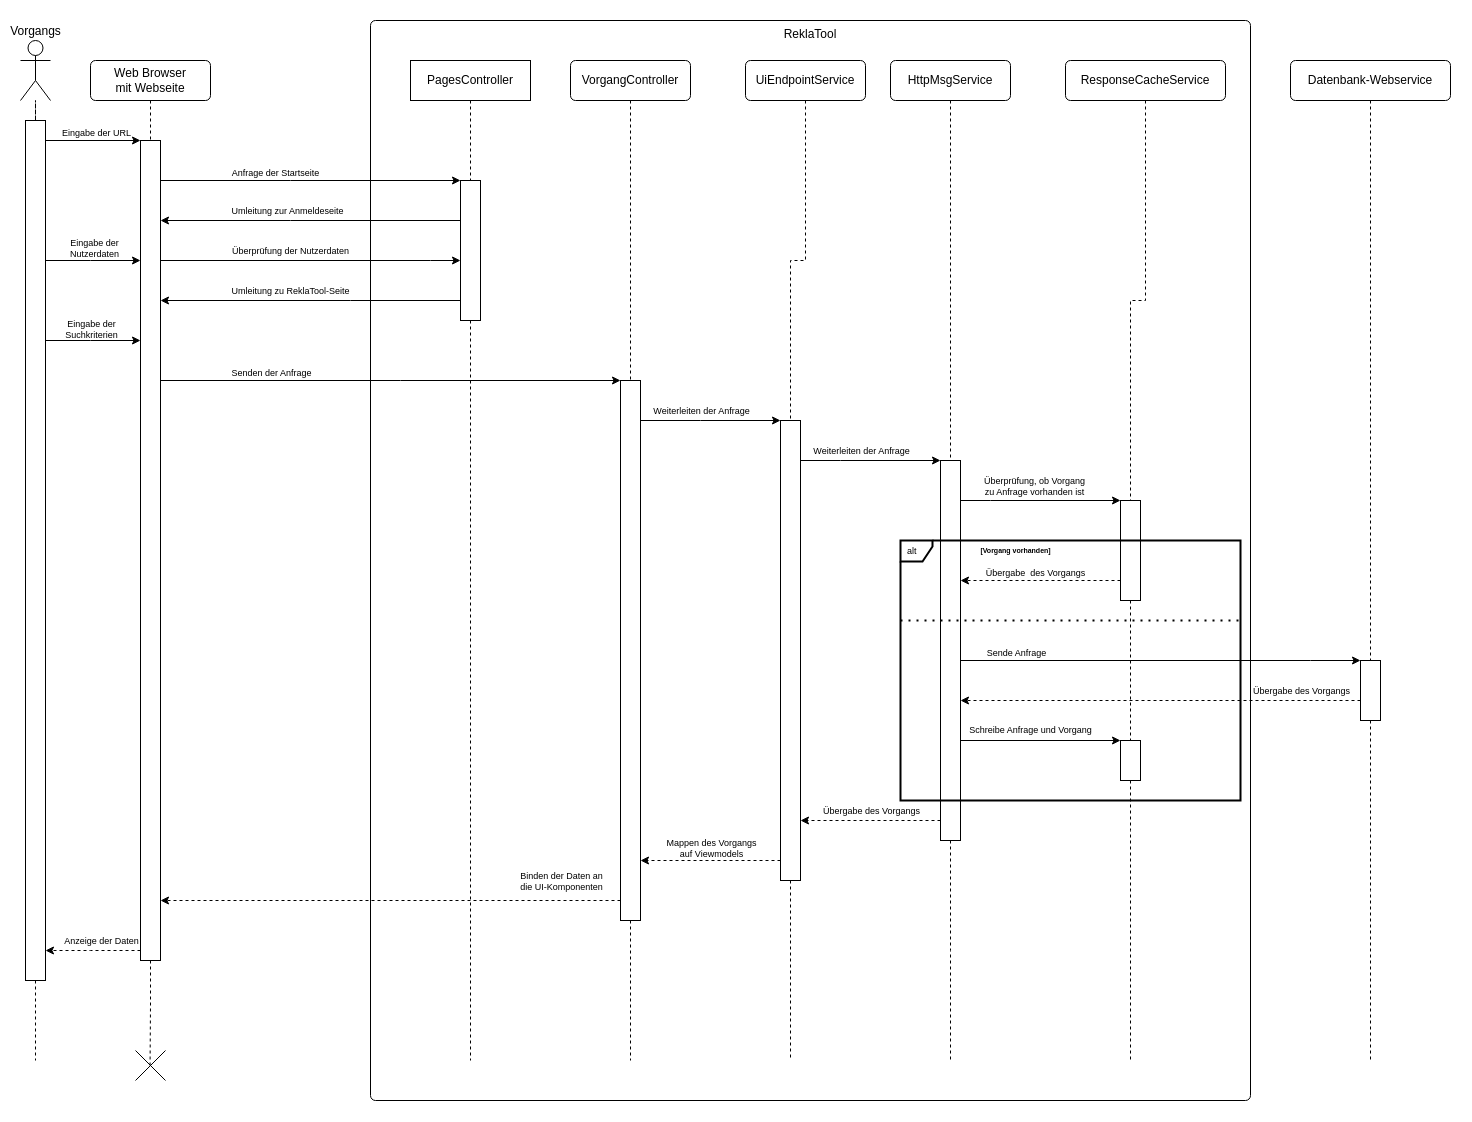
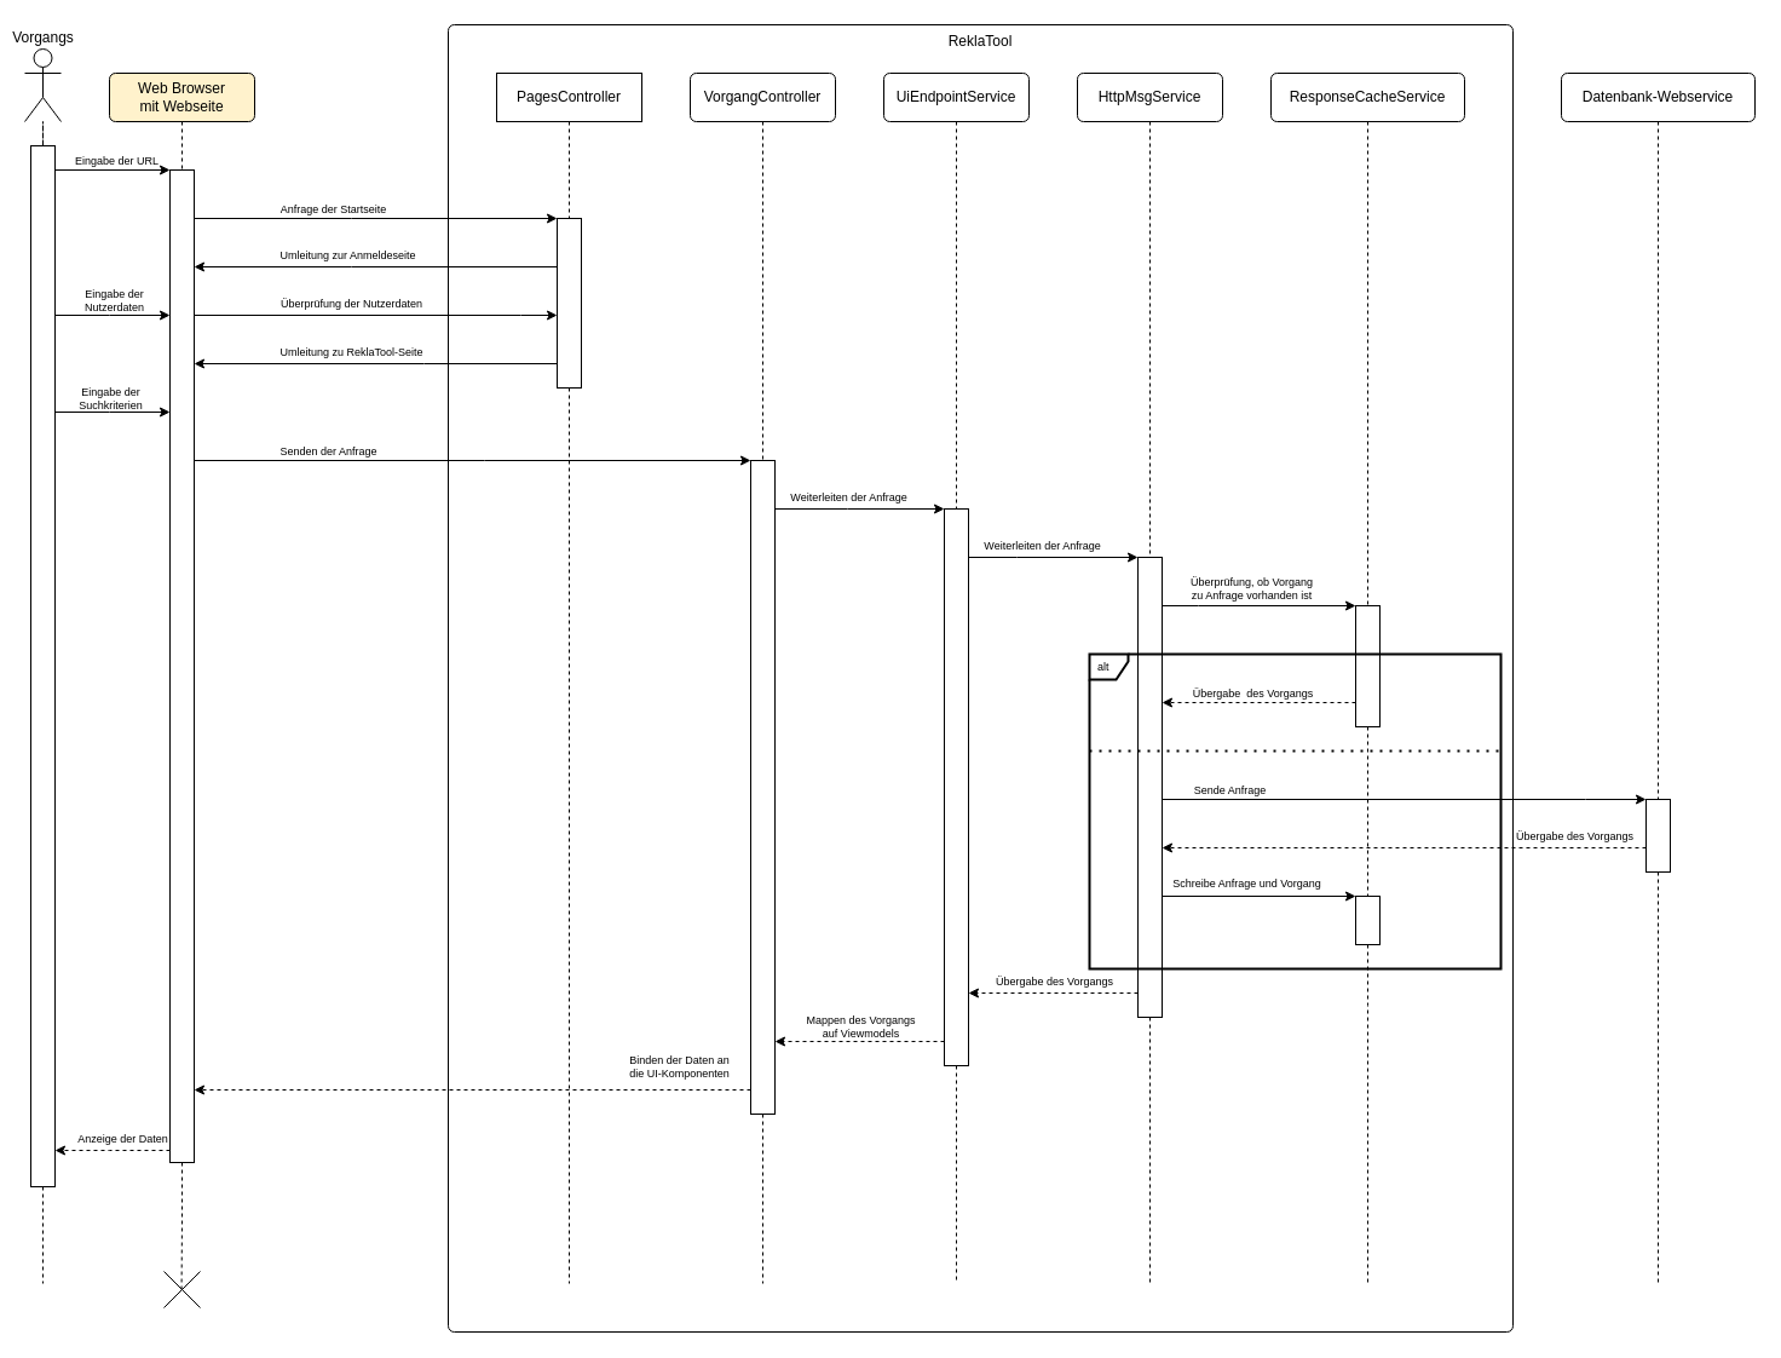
- <mxCell id="4" value="Web Browser&lt;br&gt;mit Webseite" style="rounded=1;whiteSpace=wrap;html=1;absoluteArcSize=1;arcSize=10;imageVerticalAlign=top;" vertex="1" parent="1"><mxGeometry x="90" y="60" width="120" height="40" as="geometry" /></mxCell>
+ <mxCell id="4" value="Web Browser&lt;br&gt;mit Webseite" style="rounded=1;whiteSpace=wrap;html=1;absoluteArcSize=1;arcSize=10;imageVerticalAlign=top;fillColor=#fff2cc;" vertex="1" parent="1"><mxGeometry x="90" y="60" width="120" height="40" as="geometry" /></mxCell>
- <mxCell id="7" value="UiEndpointService" style="rounded=1;whiteSpace=wrap;html=1;absoluteArcSize=1;arcSize=10;" vertex="1" parent="1"><mxGeometry x="745" y="60" width="120" height="40" as="geometry" /></mxCell>
+ <mxCell id="7" value="UiEndpointService" style="rounded=1;whiteSpace=wrap;html=1;absoluteArcSize=1;arcSize=10;" vertex="1" parent="1"><mxGeometry x="730" y="60" width="120" height="40" as="geometry" /></mxCell>
- <mxCell id="11" value="ResponseCacheService" style="rounded=1;whiteSpace=wrap;html=1;absoluteArcSize=1;arcSize=10;" vertex="1" parent="1"><mxGeometry x="1065" y="60" width="160" height="40" as="geometry" /></mxCell>
+ <mxCell id="11" value="ResponseCacheService" style="rounded=1;whiteSpace=wrap;html=1;absoluteArcSize=1;arcSize=10;" vertex="1" parent="1"><mxGeometry x="1050" y="60" width="160" height="40" as="geometry" /></mxCell>
- <mxCell id="71" value="&lt;b&gt;&lt;font style=&quot;font-size: 7px&quot;&gt;[Vorgang vorhanden]&lt;/font&gt;&lt;/b&gt;" style="text;html=1;align=center;verticalAlign=middle;resizable=0;points=[];autosize=1;strokeColor=none;fillColor=none;fontSize=9;" vertex="1" parent="1"><mxGeometry x="970" y="540" width="90" height="20" as="geometry" /></mxCell>
